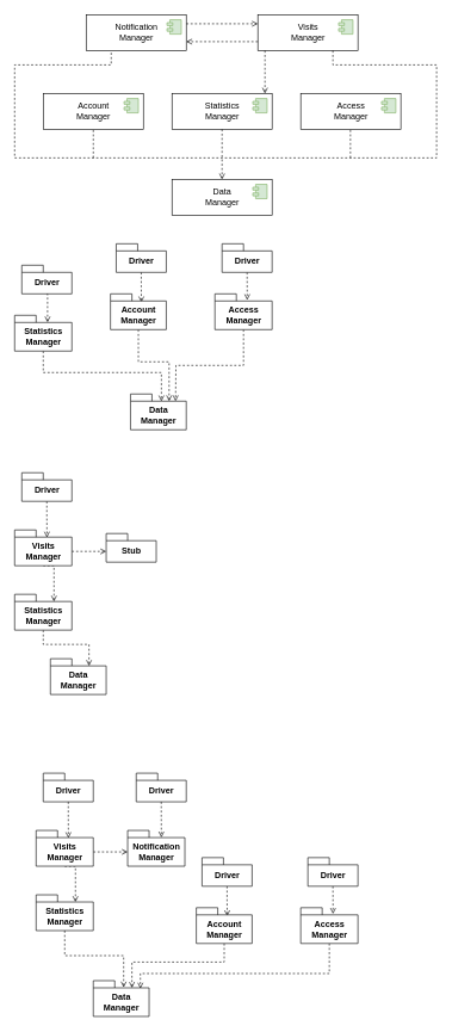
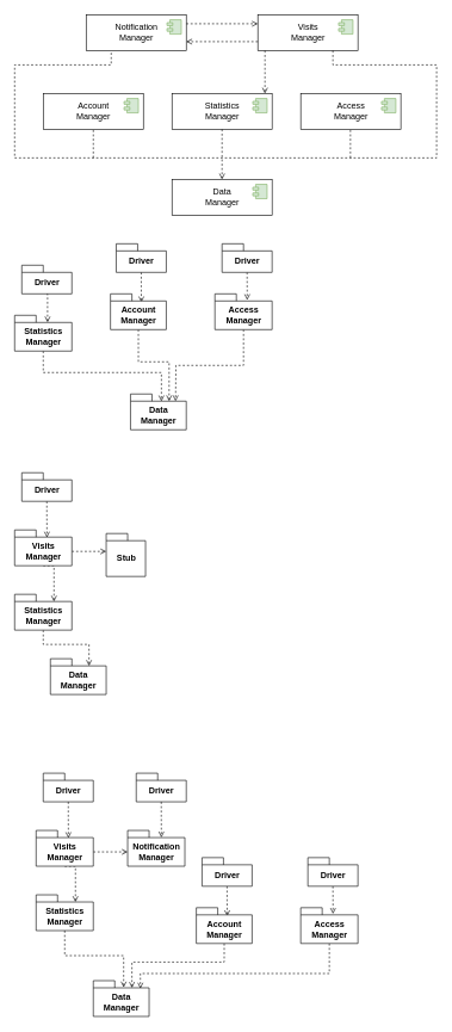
- <mxCell id="43" value="Stub" style="shape=folder;fontStyle=1;spacingTop=10;tabWidth=30;tabHeight=10;tabPosition=left;html=1;" vertex="1" parent="1"><mxGeometry x="148" y="745" width="70" height="40" as="geometry" /></mxCell>
+ <mxCell id="43" value="Stub" style="shape=folder;fontStyle=1;spacingTop=10;tabWidth=30;tabHeight=10;tabPosition=left;html=1;" vertex="1" parent="1"><mxGeometry x="148" y="745" width="55" height="60" as="geometry" /></mxCell>
